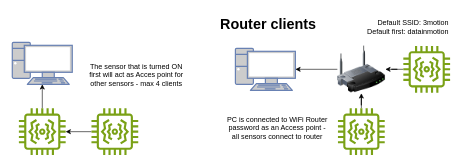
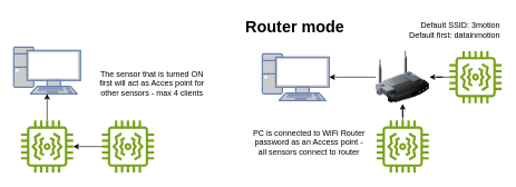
- <mxCell id="14" value="&lt;h1&gt;Router clients&lt;br&gt;&lt;/h1&gt;&lt;p&gt;&lt;br&gt;&lt;/p&gt;" style="text;html=1;strokeColor=none;fillColor=none;spacing=5;spacingTop=-20;whiteSpace=wrap;overflow=hidden;rounded=0;" vertex="1" parent="1"><mxGeometry x="362" y="20" width="230" height="40" as="geometry" /></mxCell>
+ <mxCell id="14" value="&lt;h1&gt;Router mode&lt;br&gt;&lt;/h1&gt;&lt;p&gt;&lt;br&gt;&lt;/p&gt;" style="text;html=1;strokeColor=none;fillColor=none;spacing=5;spacingTop=-20;whiteSpace=wrap;overflow=hidden;rounded=0;" vertex="1" parent="1"><mxGeometry x="362" y="20" width="230" height="40" as="geometry" /></mxCell>
